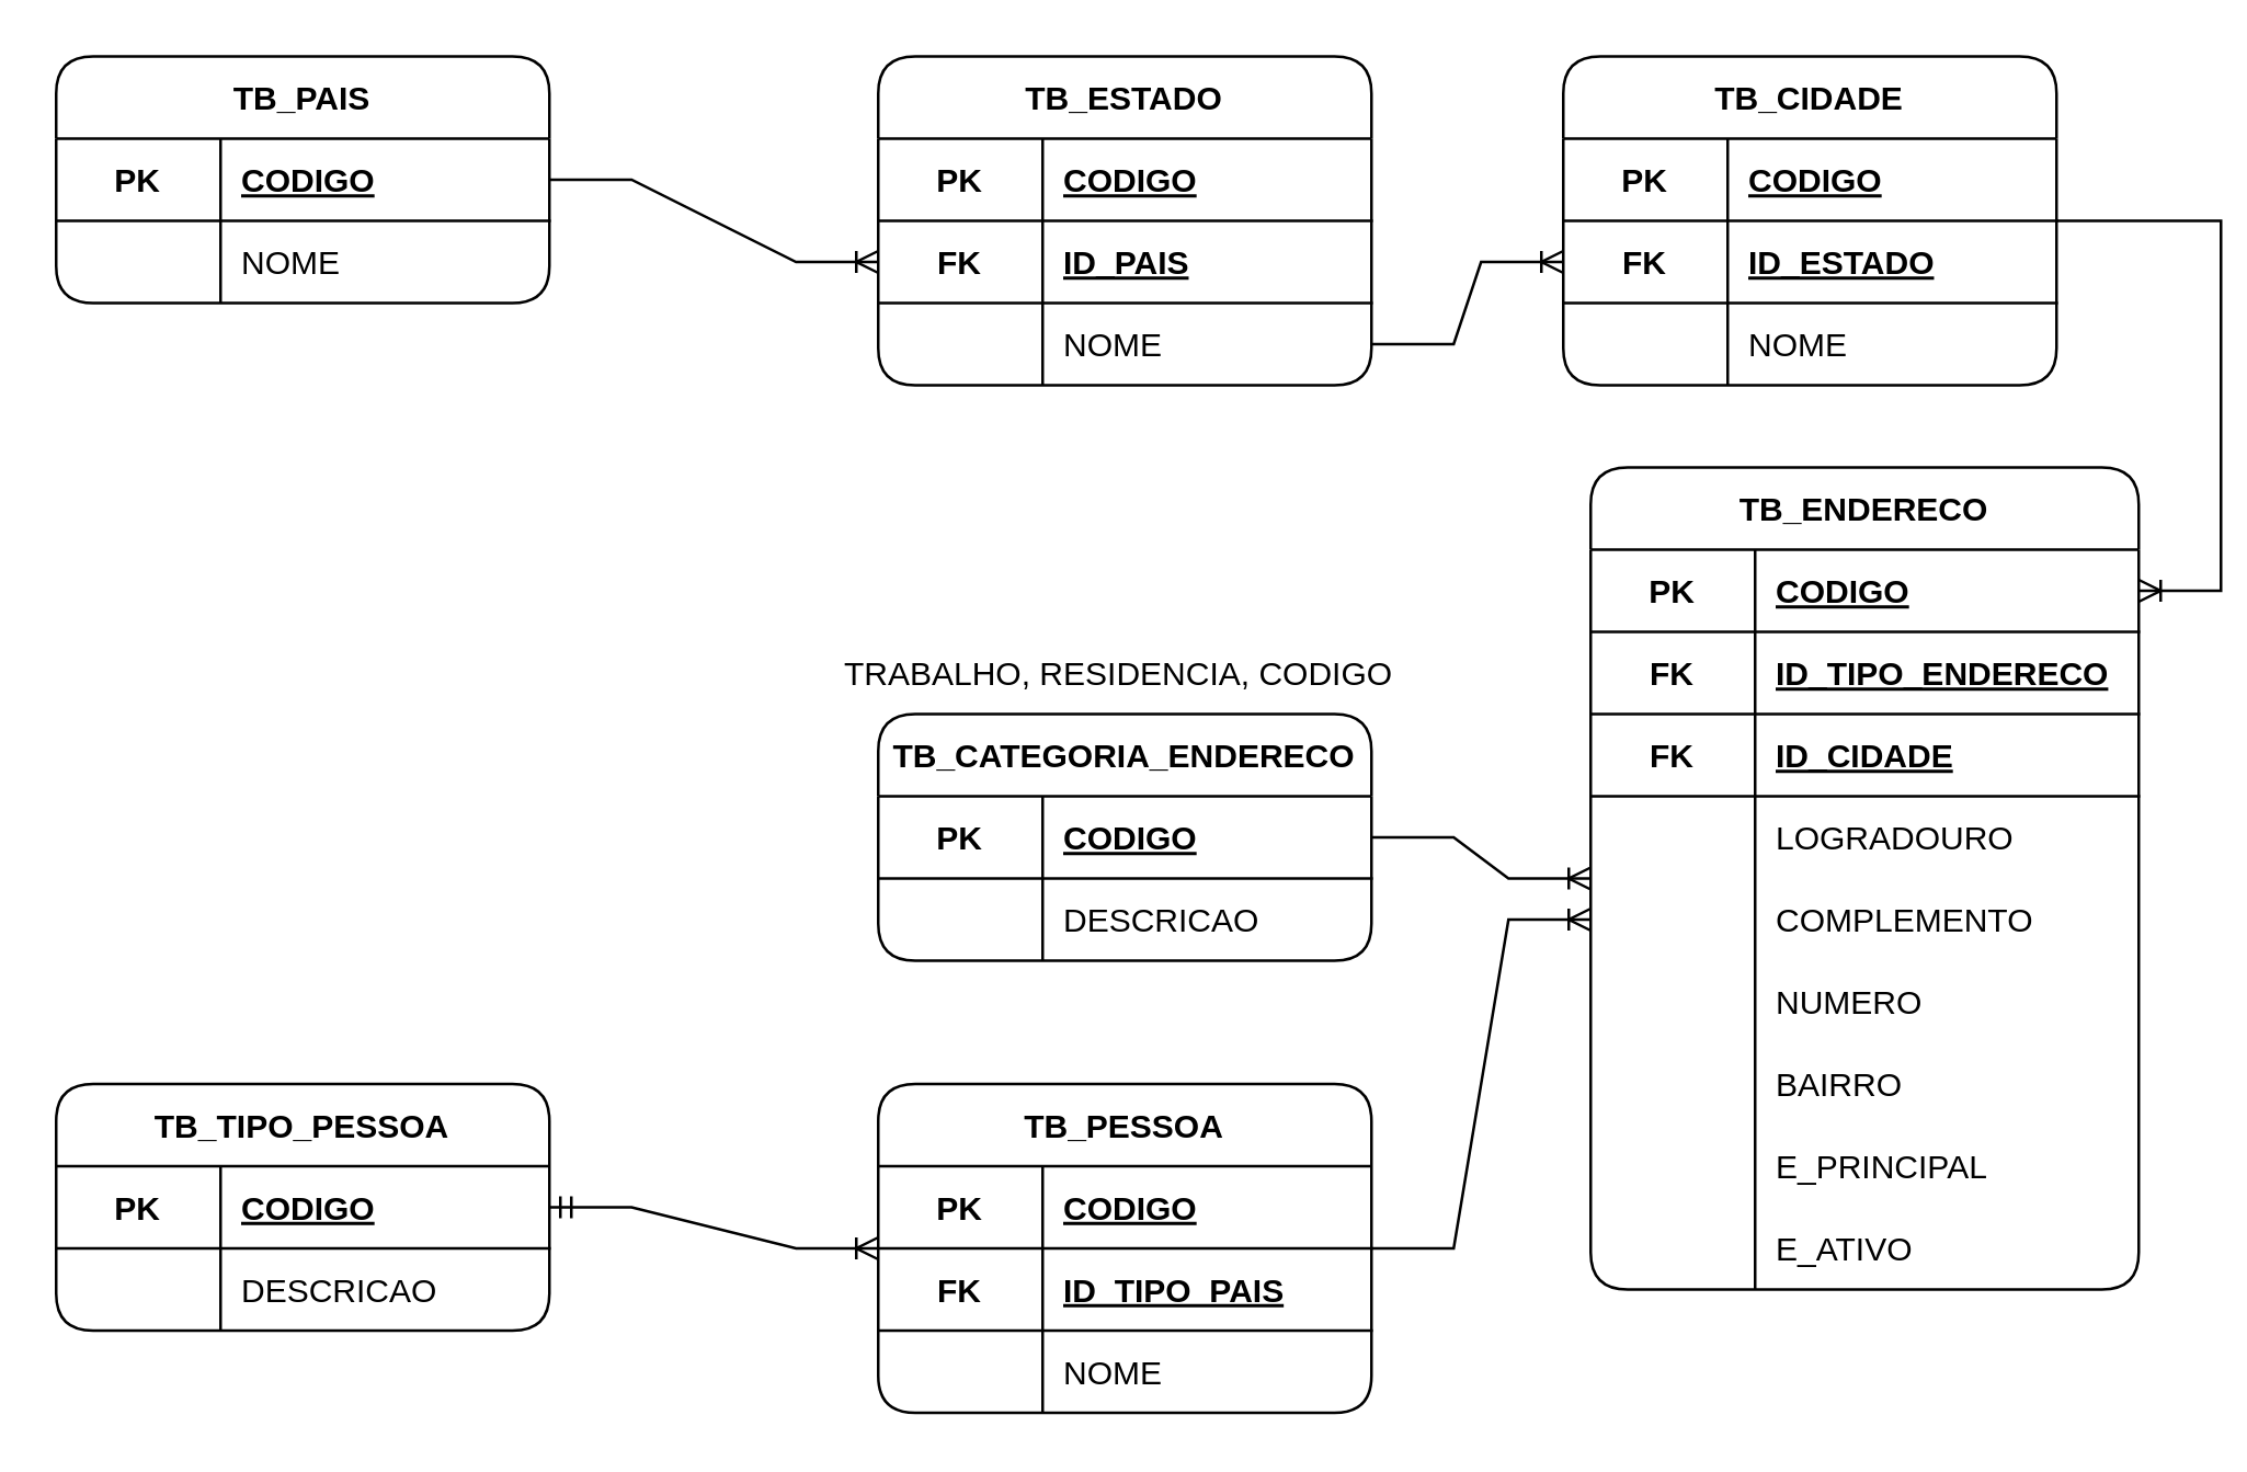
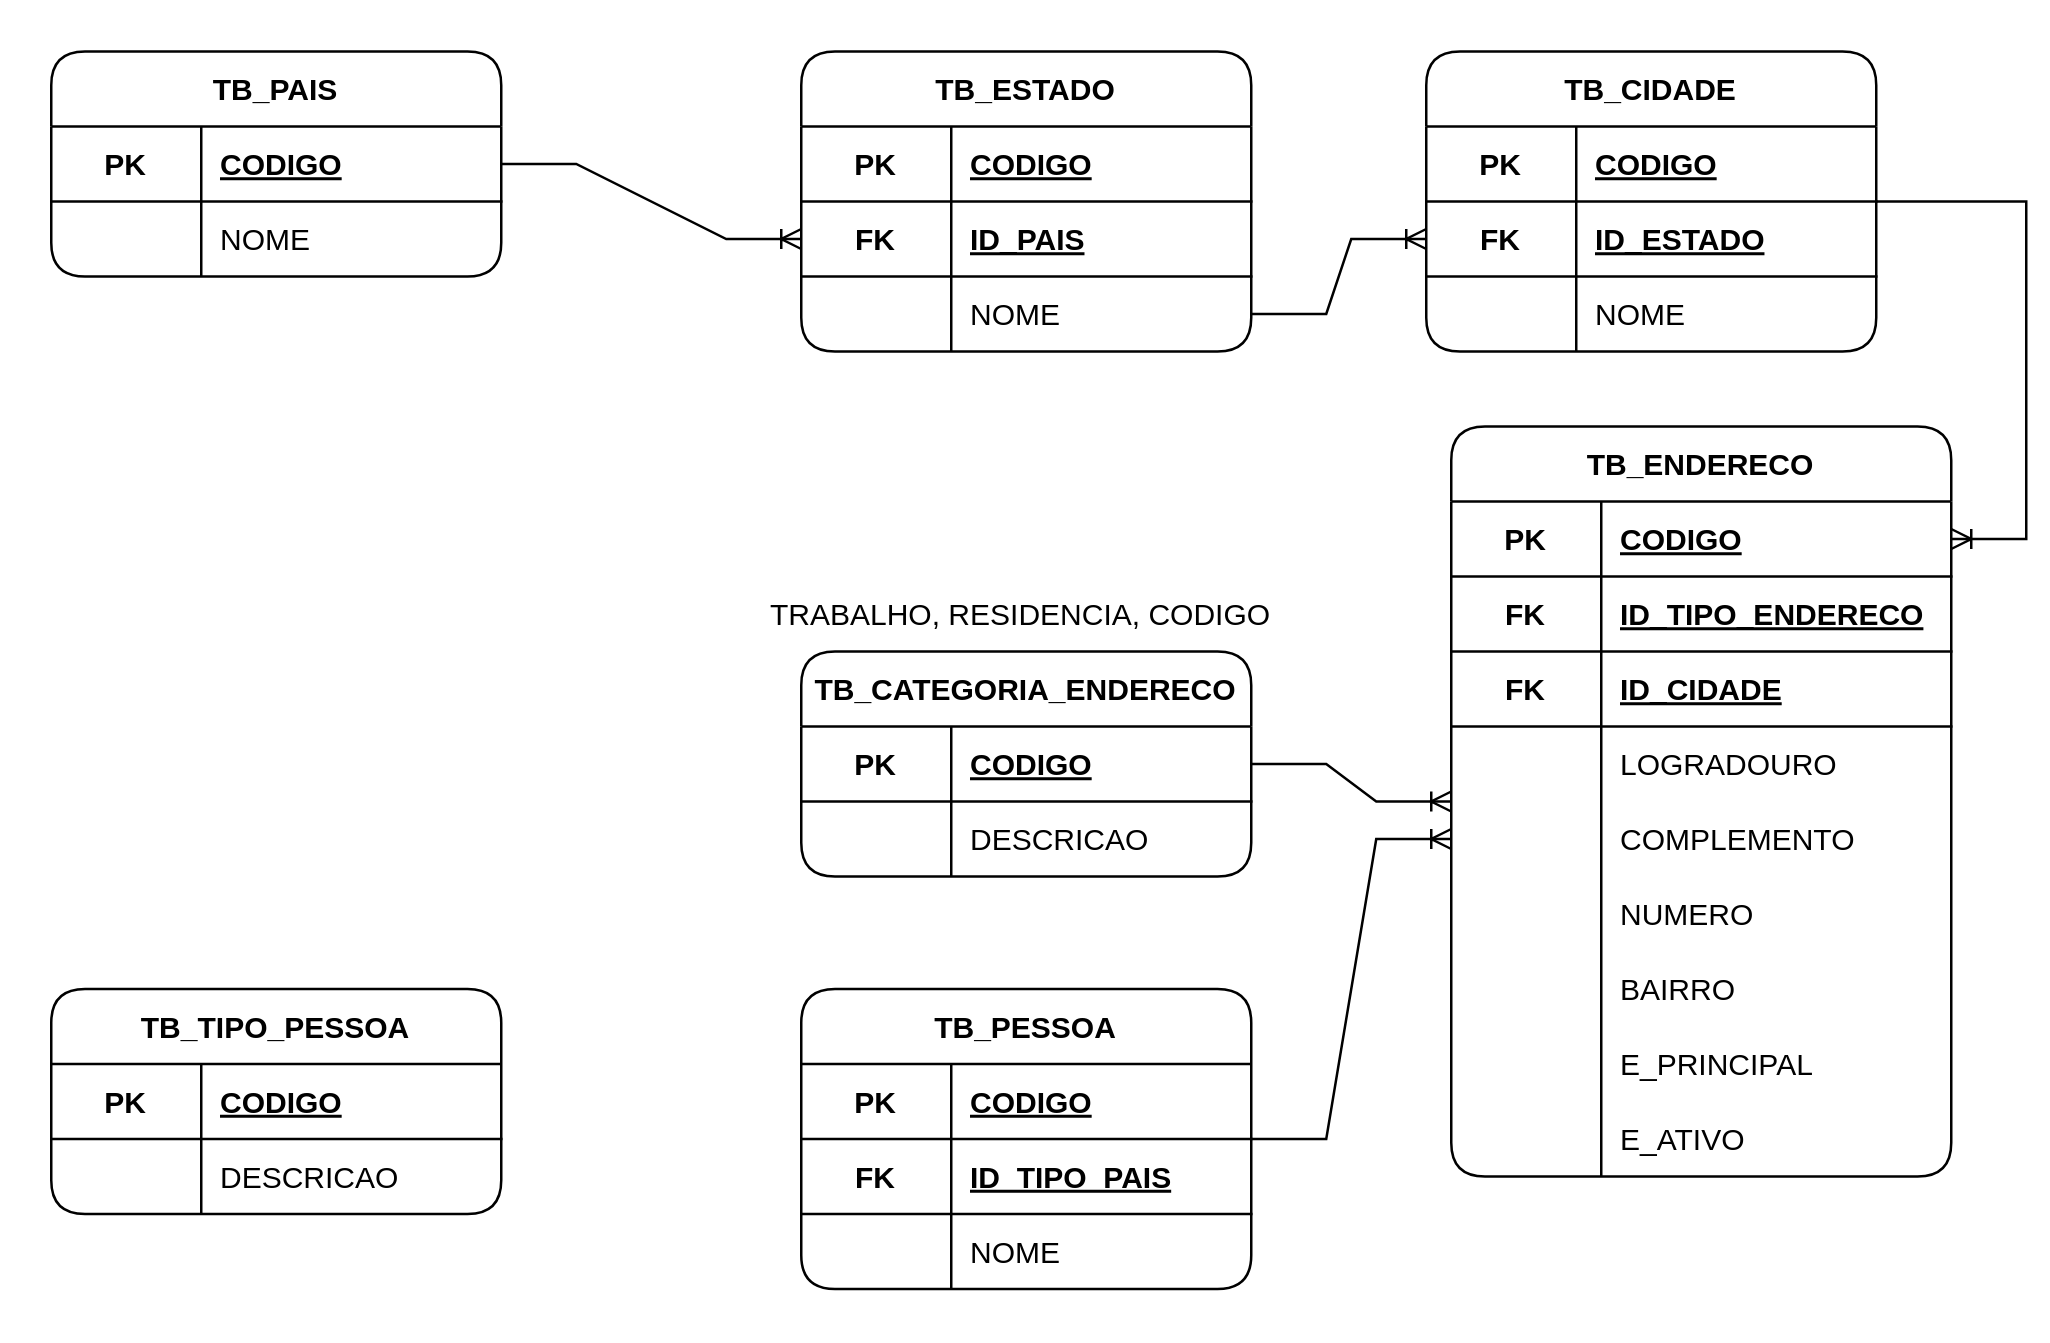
- <mxCell id="19" value="" style="edgeStyle=entityRelationEdgeStyle;fontSize=12;html=1;endArrow=ERoneToMany;startArrow=ERmandOne;rounded=0;" edge="1" parent="1" source="2" target="9"><mxGeometry width="100" height="100" relative="1" as="geometry"><mxPoint x="290" y="665" as="sourcePoint" /><mxPoint x="390" y="565" as="targetPoint" /></mxGeometry></mxCell>
